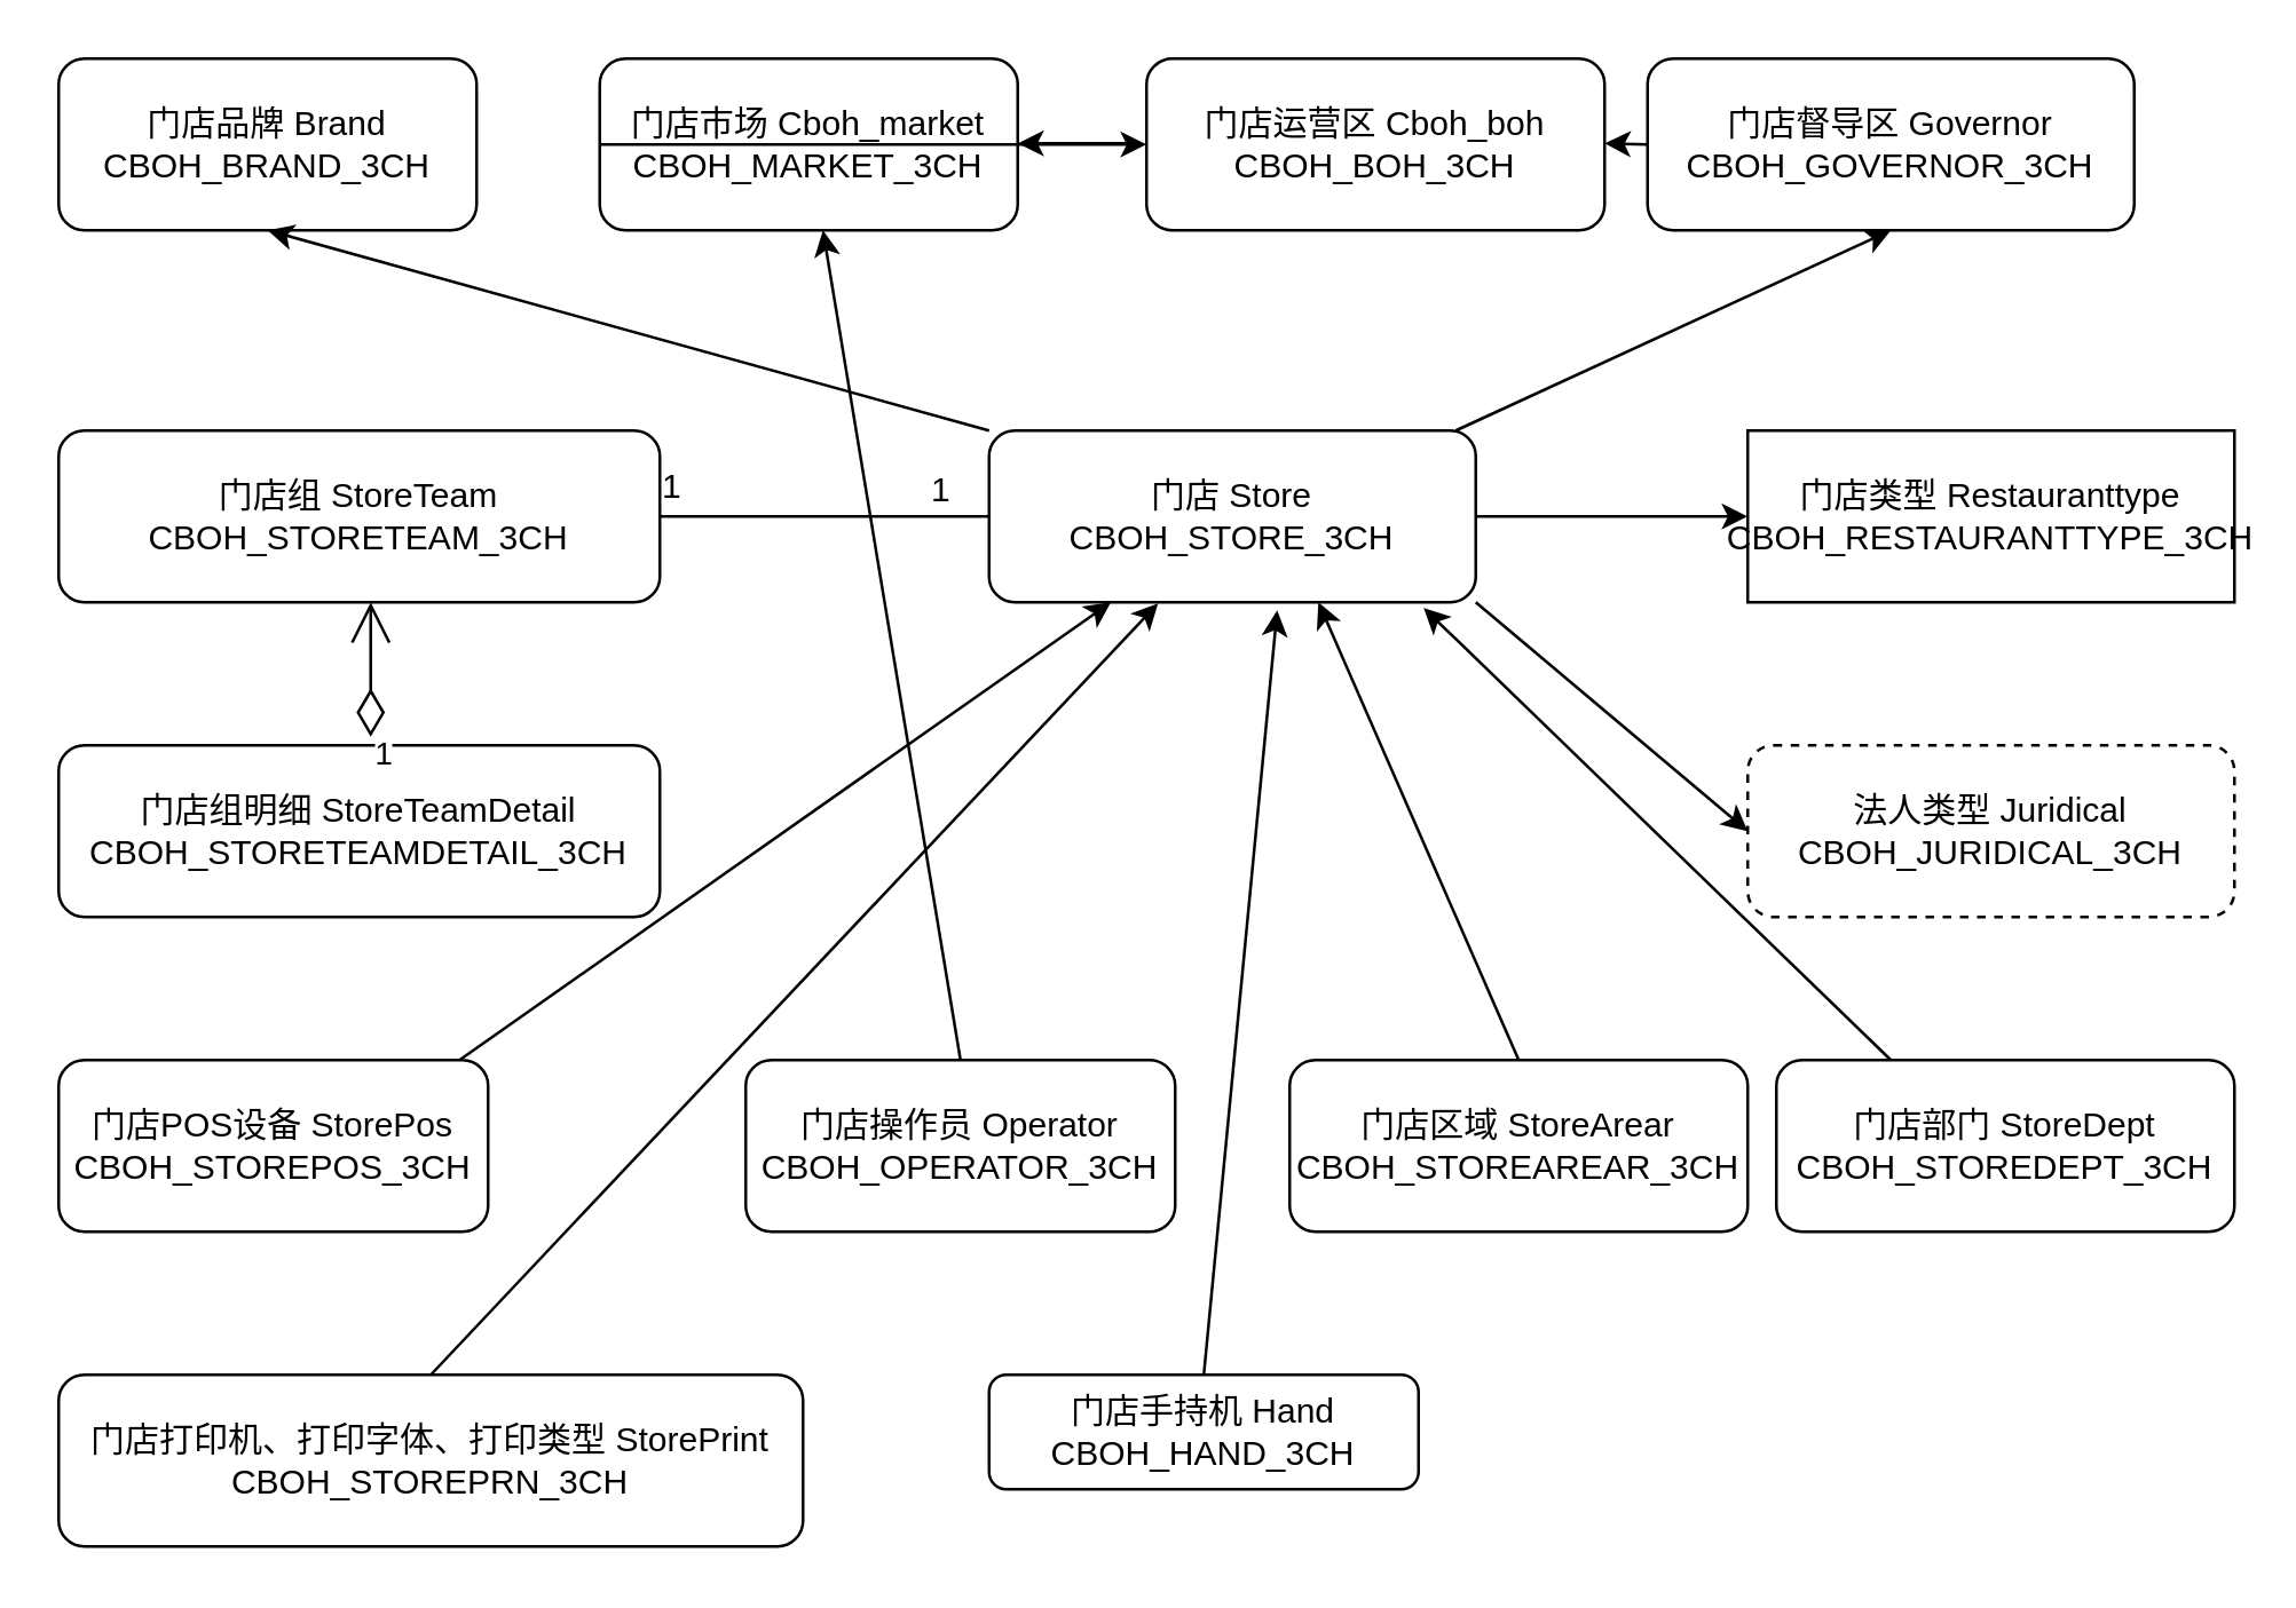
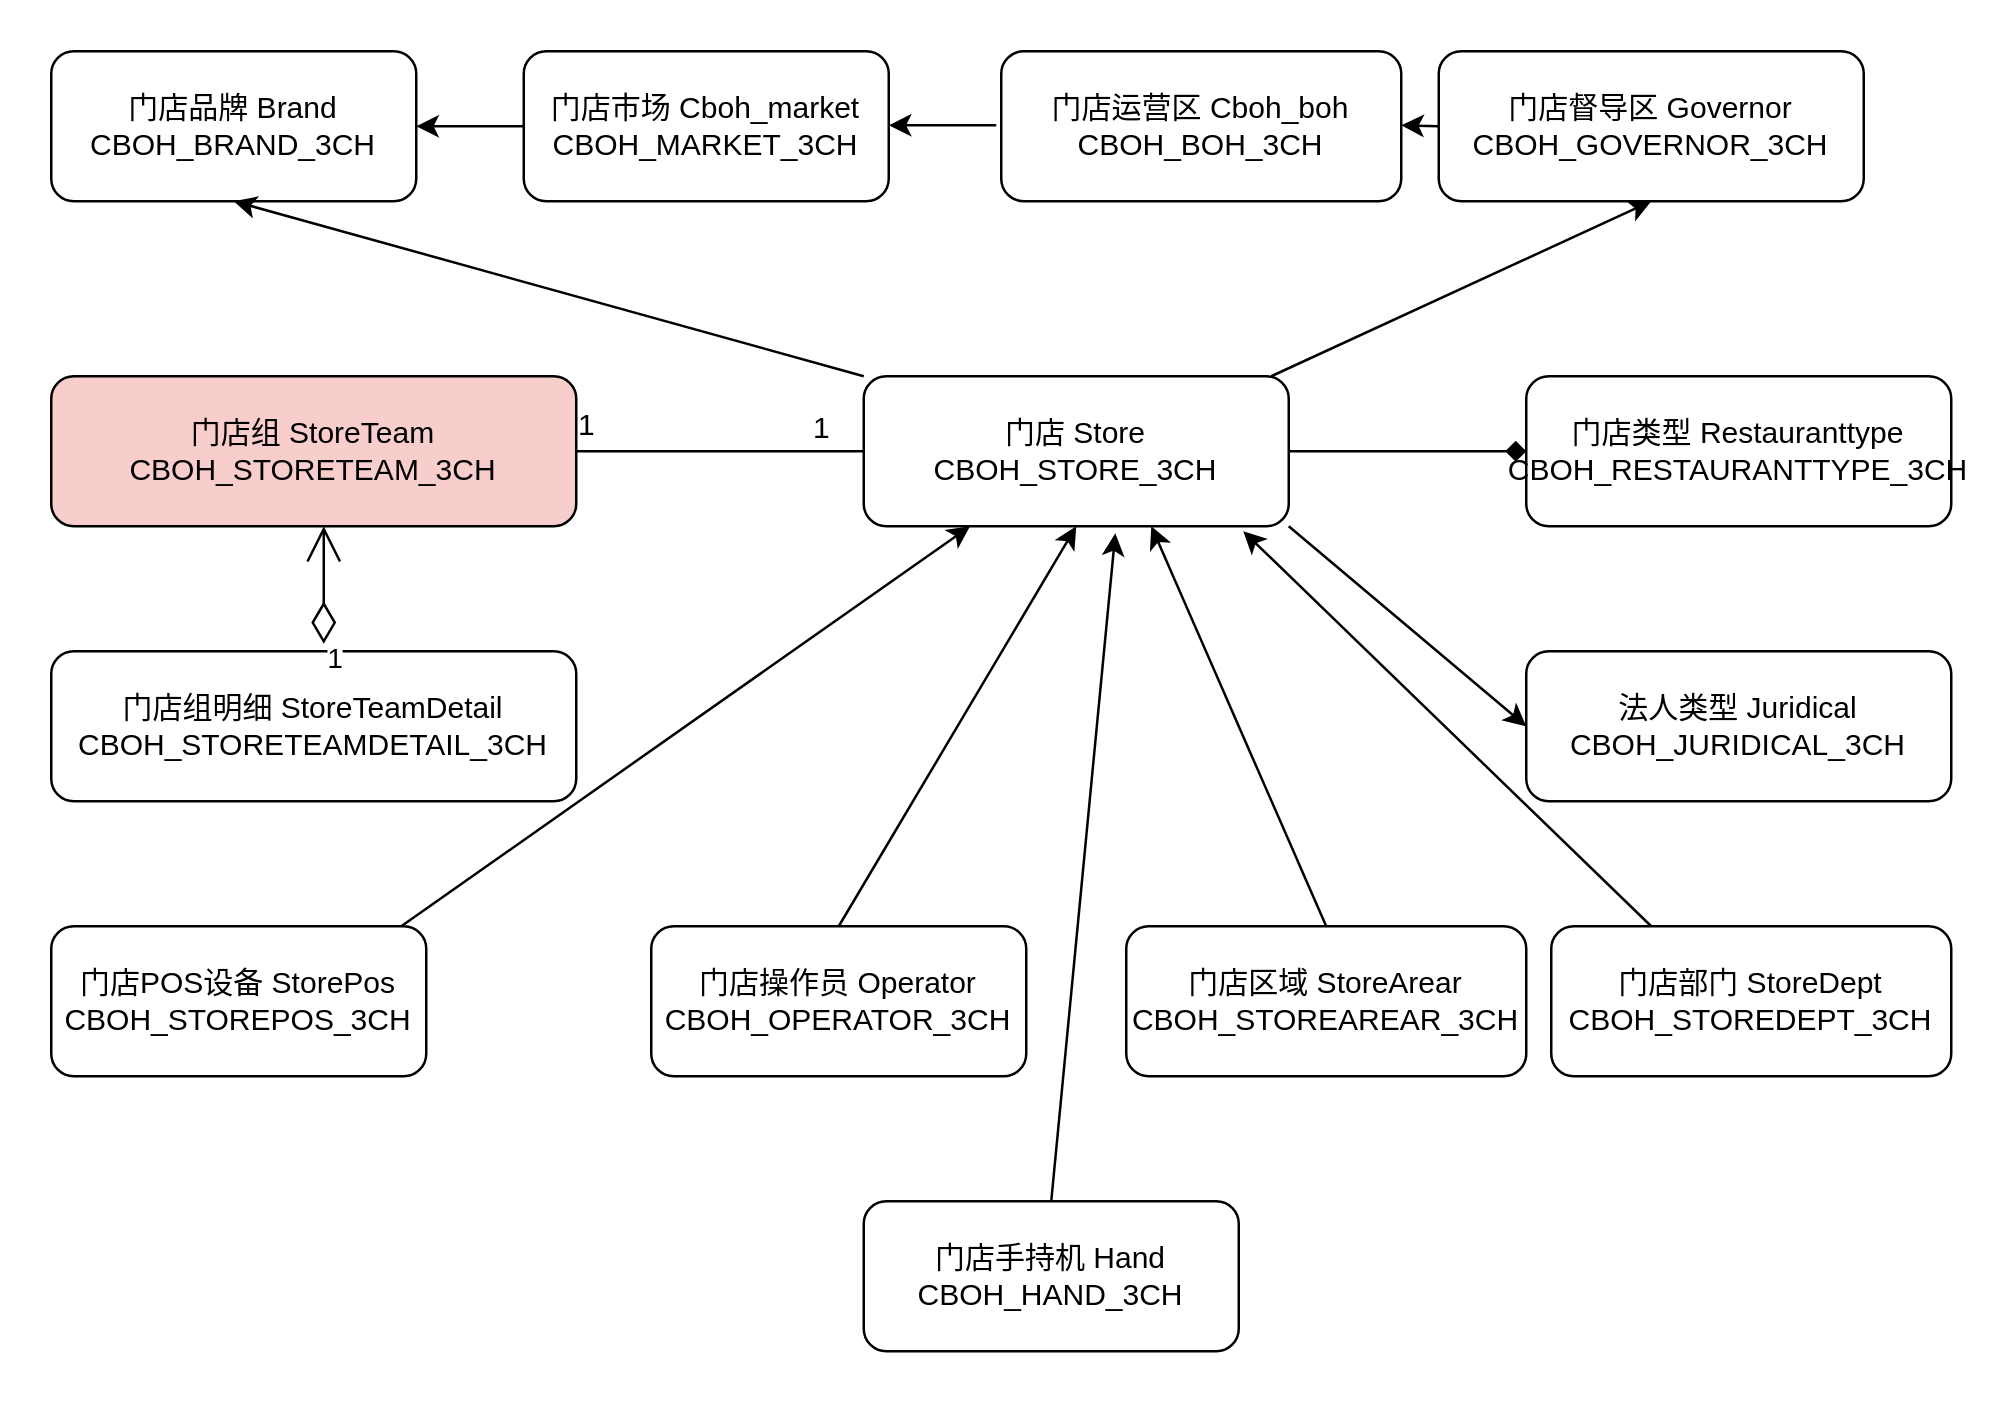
- <mxCell id="18" value="" style="endArrow=classic;html=1;exitX=0;exitY=0.5;exitDx=0;exitDy=0;" edge="1" parent="1" source="2" target="4"><mxGeometry width="50" height="50" relative="1" as="geometry"><mxPoint x="400" y="260" as="sourcePoint" /><mxPoint x="450" y="210" as="targetPoint" /></mxGeometry></mxCell>
+ <mxCell id="18" value="" style="endArrow=classic;html=1;entryX=1;entryY=0.5;entryDx=0;entryDy=0;exitX=0;exitY=0.5;exitDx=0;exitDy=0;" edge="1" parent="1" source="2" target="3"><mxGeometry width="50" height="50" relative="1" as="geometry"><mxPoint x="400" y="260" as="sourcePoint" /><mxPoint x="450" y="210" as="targetPoint" /></mxGeometry></mxCell>
- <mxCell id="9" value="门店组 StoreTeam&lt;br&gt;CBOH_STORETEAM_3CH" style="rounded=1;whiteSpace=wrap;html=1;" vertex="1" parent="1"><mxGeometry x="20" y="150" width="210" height="60" as="geometry" /></mxCell>
+ <mxCell id="9" value="门店组 StoreTeam&lt;br&gt;CBOH_STORETEAM_3CH" style="rounded=1;whiteSpace=wrap;html=1;fillColor=#f8cecc;" vertex="1" parent="1"><mxGeometry x="20" y="150" width="210" height="60" as="geometry" /></mxCell>
- <mxCell id="23" value="" style="endArrow=classic;html=1;entryX=0;entryY=0.5;entryDx=0;entryDy=0;exitX=1;exitY=0.5;exitDx=0;exitDy=0;" edge="1" parent="1" source="6" target="16"><mxGeometry width="50" height="50" relative="1" as="geometry"><mxPoint x="400" y="260" as="sourcePoint" /><mxPoint x="450" y="210" as="targetPoint" /></mxGeometry></mxCell>
+ <mxCell id="23" value="" style="endArrow=diamond;html=1;entryX=0;entryY=0.5;entryDx=0;entryDy=0;exitX=1;exitY=0.5;exitDx=0;exitDy=0;" edge="1" parent="1" source="6" target="16"><mxGeometry width="50" height="50" relative="1" as="geometry"><mxPoint x="400" y="260" as="sourcePoint" /><mxPoint x="450" y="210" as="targetPoint" /></mxGeometry></mxCell>
- <mxCell id="16" value="门店类型 Restauranttype&lt;br&gt;CBOH_RESTAURANTTYPE_3CH" style="whiteSpace=wrap;html=1;rounded=0;" vertex="1" parent="1"><mxGeometry x="610" y="150" width="170" height="60" as="geometry" /></mxCell>
+ <mxCell id="16" value="门店类型 Restauranttype&lt;br&gt;CBOH_RESTAURANTTYPE_3CH" style="rounded=1;whiteSpace=wrap;html=1;" vertex="1" parent="1"><mxGeometry x="610" y="150" width="170" height="60" as="geometry" /></mxCell>
- <mxCell id="26" value="" style="endArrow=classic;html=1;exitX=0.5;exitY=0;exitDx=0;exitDy=0;" edge="1" parent="1" source="14" target="2"><mxGeometry width="50" height="50" relative="1" as="geometry"><mxPoint x="530.07" y="349.58" as="sourcePoint" /><mxPoint x="482.5" y="220" as="targetPoint" /></mxGeometry></mxCell>
+ <mxCell id="26" value="" style="endArrow=classic;html=1;exitX=0.5;exitY=0;exitDx=0;exitDy=0;entryX=0.5;entryY=1;entryDx=0;entryDy=0;" edge="1" parent="1" source="14" target="6"><mxGeometry width="50" height="50" relative="1" as="geometry"><mxPoint x="530.07" y="349.58" as="sourcePoint" /><mxPoint x="482.5" y="220" as="targetPoint" /></mxGeometry></mxCell>
- <mxCell id="17" value="法人类型 Juridical&lt;br&gt;CBOH_JURIDICAL_3CH" style="rounded=1;whiteSpace=wrap;html=1;dashed=1;" vertex="1" parent="1"><mxGeometry x="610" y="260" width="170" height="60" as="geometry" /></mxCell>
+ <mxCell id="17" value="法人类型 Juridical&lt;br&gt;CBOH_JURIDICAL_3CH" style="rounded=1;whiteSpace=wrap;html=1;" vertex="1" parent="1"><mxGeometry x="610" y="260" width="170" height="60" as="geometry" /></mxCell>
- <mxCell id="31" value="" style="endArrow=classic;html=1;entryX=0.347;entryY=1.007;entryDx=0;entryDy=0;entryPerimeter=0;exitX=0.5;exitY=0;exitDx=0;exitDy=0;" edge="1" parent="1" source="30" target="6"><mxGeometry width="50" height="50" relative="1" as="geometry"><mxPoint x="400" y="350" as="sourcePoint" /><mxPoint x="450" y="300" as="targetPoint" /></mxGeometry></mxCell>
- <mxCell id="32" value="门店手持机 Hand&lt;br&gt;CBOH_HAND_3CH" style="rounded=1;whiteSpace=wrap;html=1;" vertex="1" parent="1"><mxGeometry x="345" y="480" width="150" height="40" as="geometry" /></mxCell>
+ <mxCell id="32" value="门店手持机 Hand&lt;br&gt;CBOH_HAND_3CH" style="rounded=1;whiteSpace=wrap;html=1;" vertex="1" parent="1"><mxGeometry x="345" y="480" width="150" height="60" as="geometry" /></mxCell>
- <mxCell id="30" value="门店打印机、打印字体、打印类型 StorePrint&lt;br&gt;CBOH_STOREPRN_3CH" style="rounded=1;whiteSpace=wrap;html=1;" vertex="1" parent="1"><mxGeometry x="20" y="480" width="260" height="60" as="geometry" /></mxCell>
